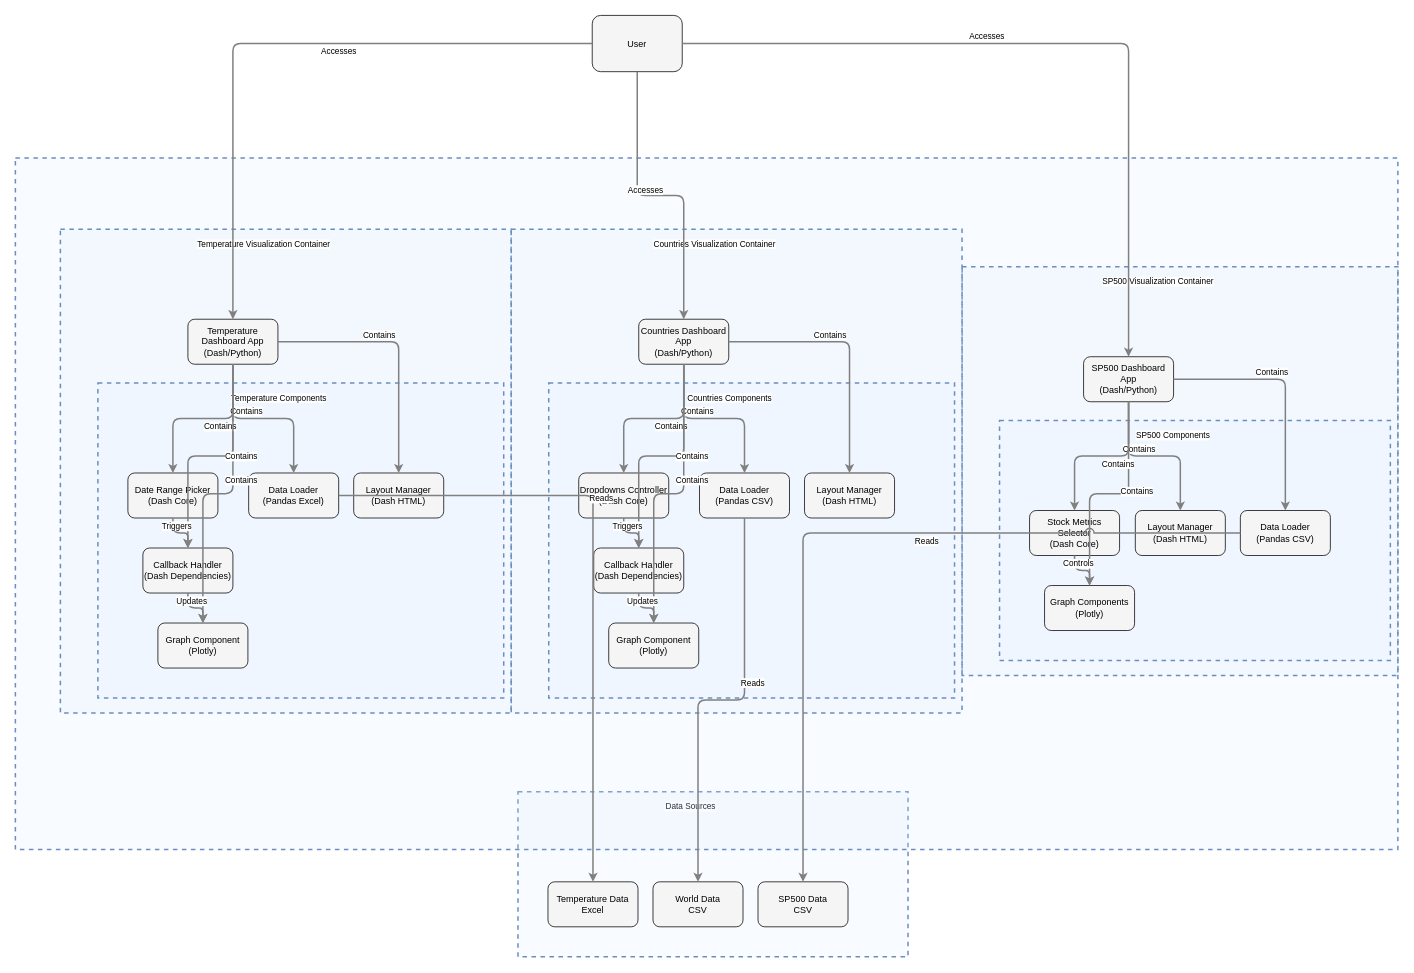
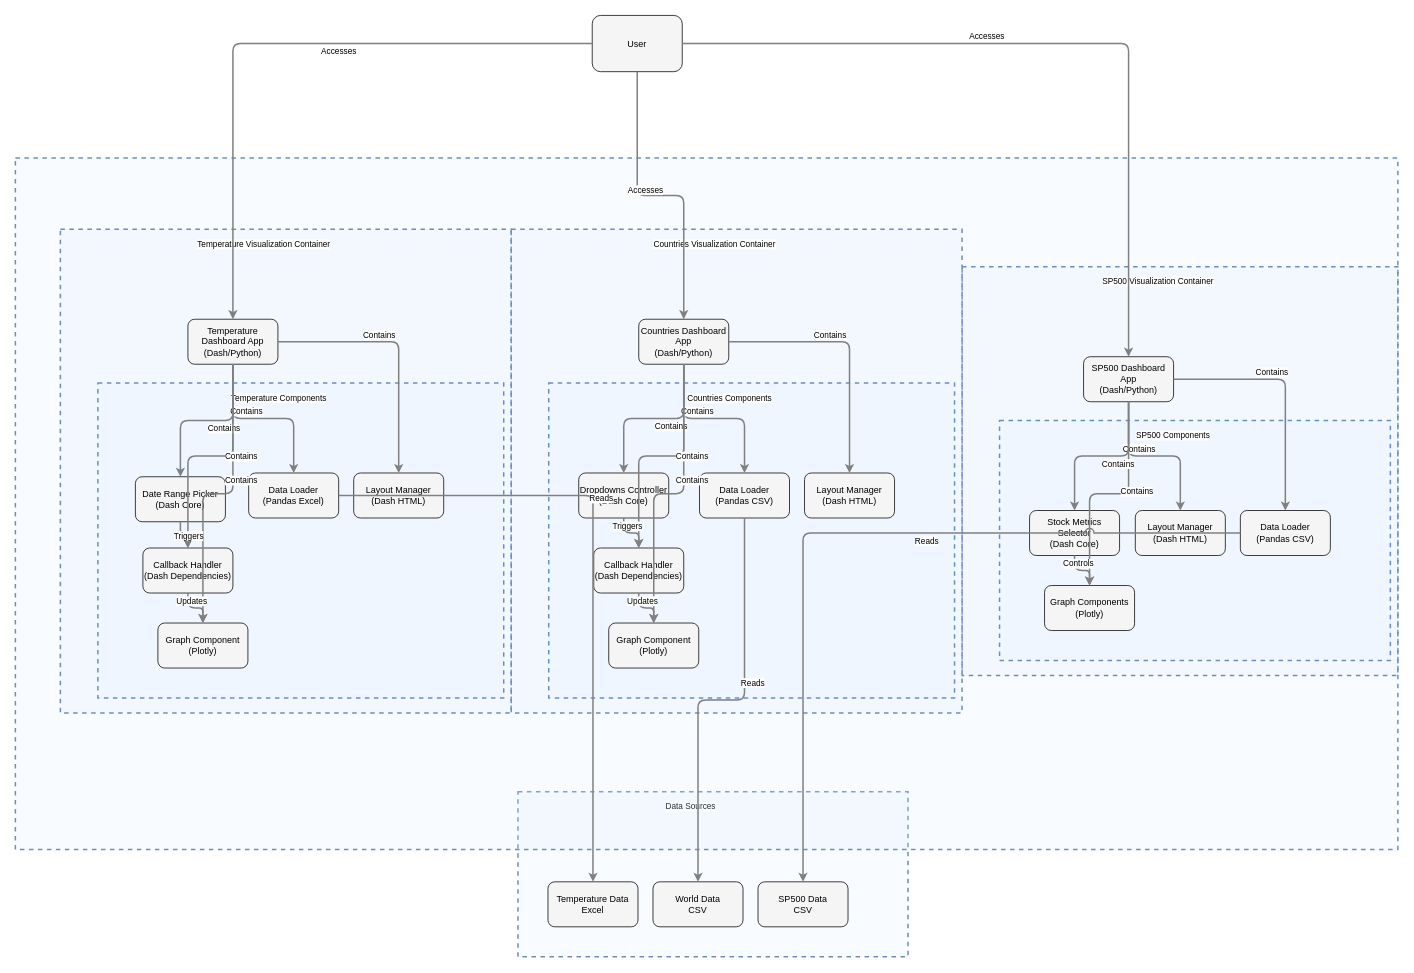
- <mxCell id="36" value="Date Range Picker&lt;br&gt;(Dash Core)" style="rounded=1;whiteSpace=wrap;html=1;fillColor=#f5f5f5" vertex="1" parent="2"><mxGeometry x="40" y="120" width="120" height="60" as="geometry" /></mxCell>
+ <mxCell id="36" value="Date Range Picker&lt;br&gt;(Dash Core)" style="rounded=1;whiteSpace=wrap;html=1;fillColor=#f5f5f5" vertex="1" parent="2"><mxGeometry x="50" y="125" width="120" height="60" as="geometry" /></mxCell>
